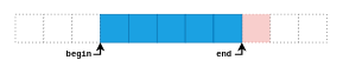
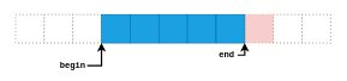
- <mxCell id="17" value="begin" style="text;html=1;strokeColor=none;fillColor=none;align=center;verticalAlign=middle;whiteSpace=wrap;rounded=0;dashed=1;dashPattern=1 4;fontFamily=Courier New;fontStyle=1" vertex="1" parent="1"><mxGeometry x="90" y="62" width="40" height="30" as="geometry" /></mxCell>
+ <mxCell id="17" value="begin" style="text;html=1;strokeColor=none;fillColor=none;align=center;verticalAlign=middle;whiteSpace=wrap;rounded=0;dashed=1;dashPattern=1 4;fontFamily=Courier New;fontStyle=1" vertex="1" parent="1"><mxGeometry x="80" y="77" width="40" height="30" as="geometry" /></mxCell>
